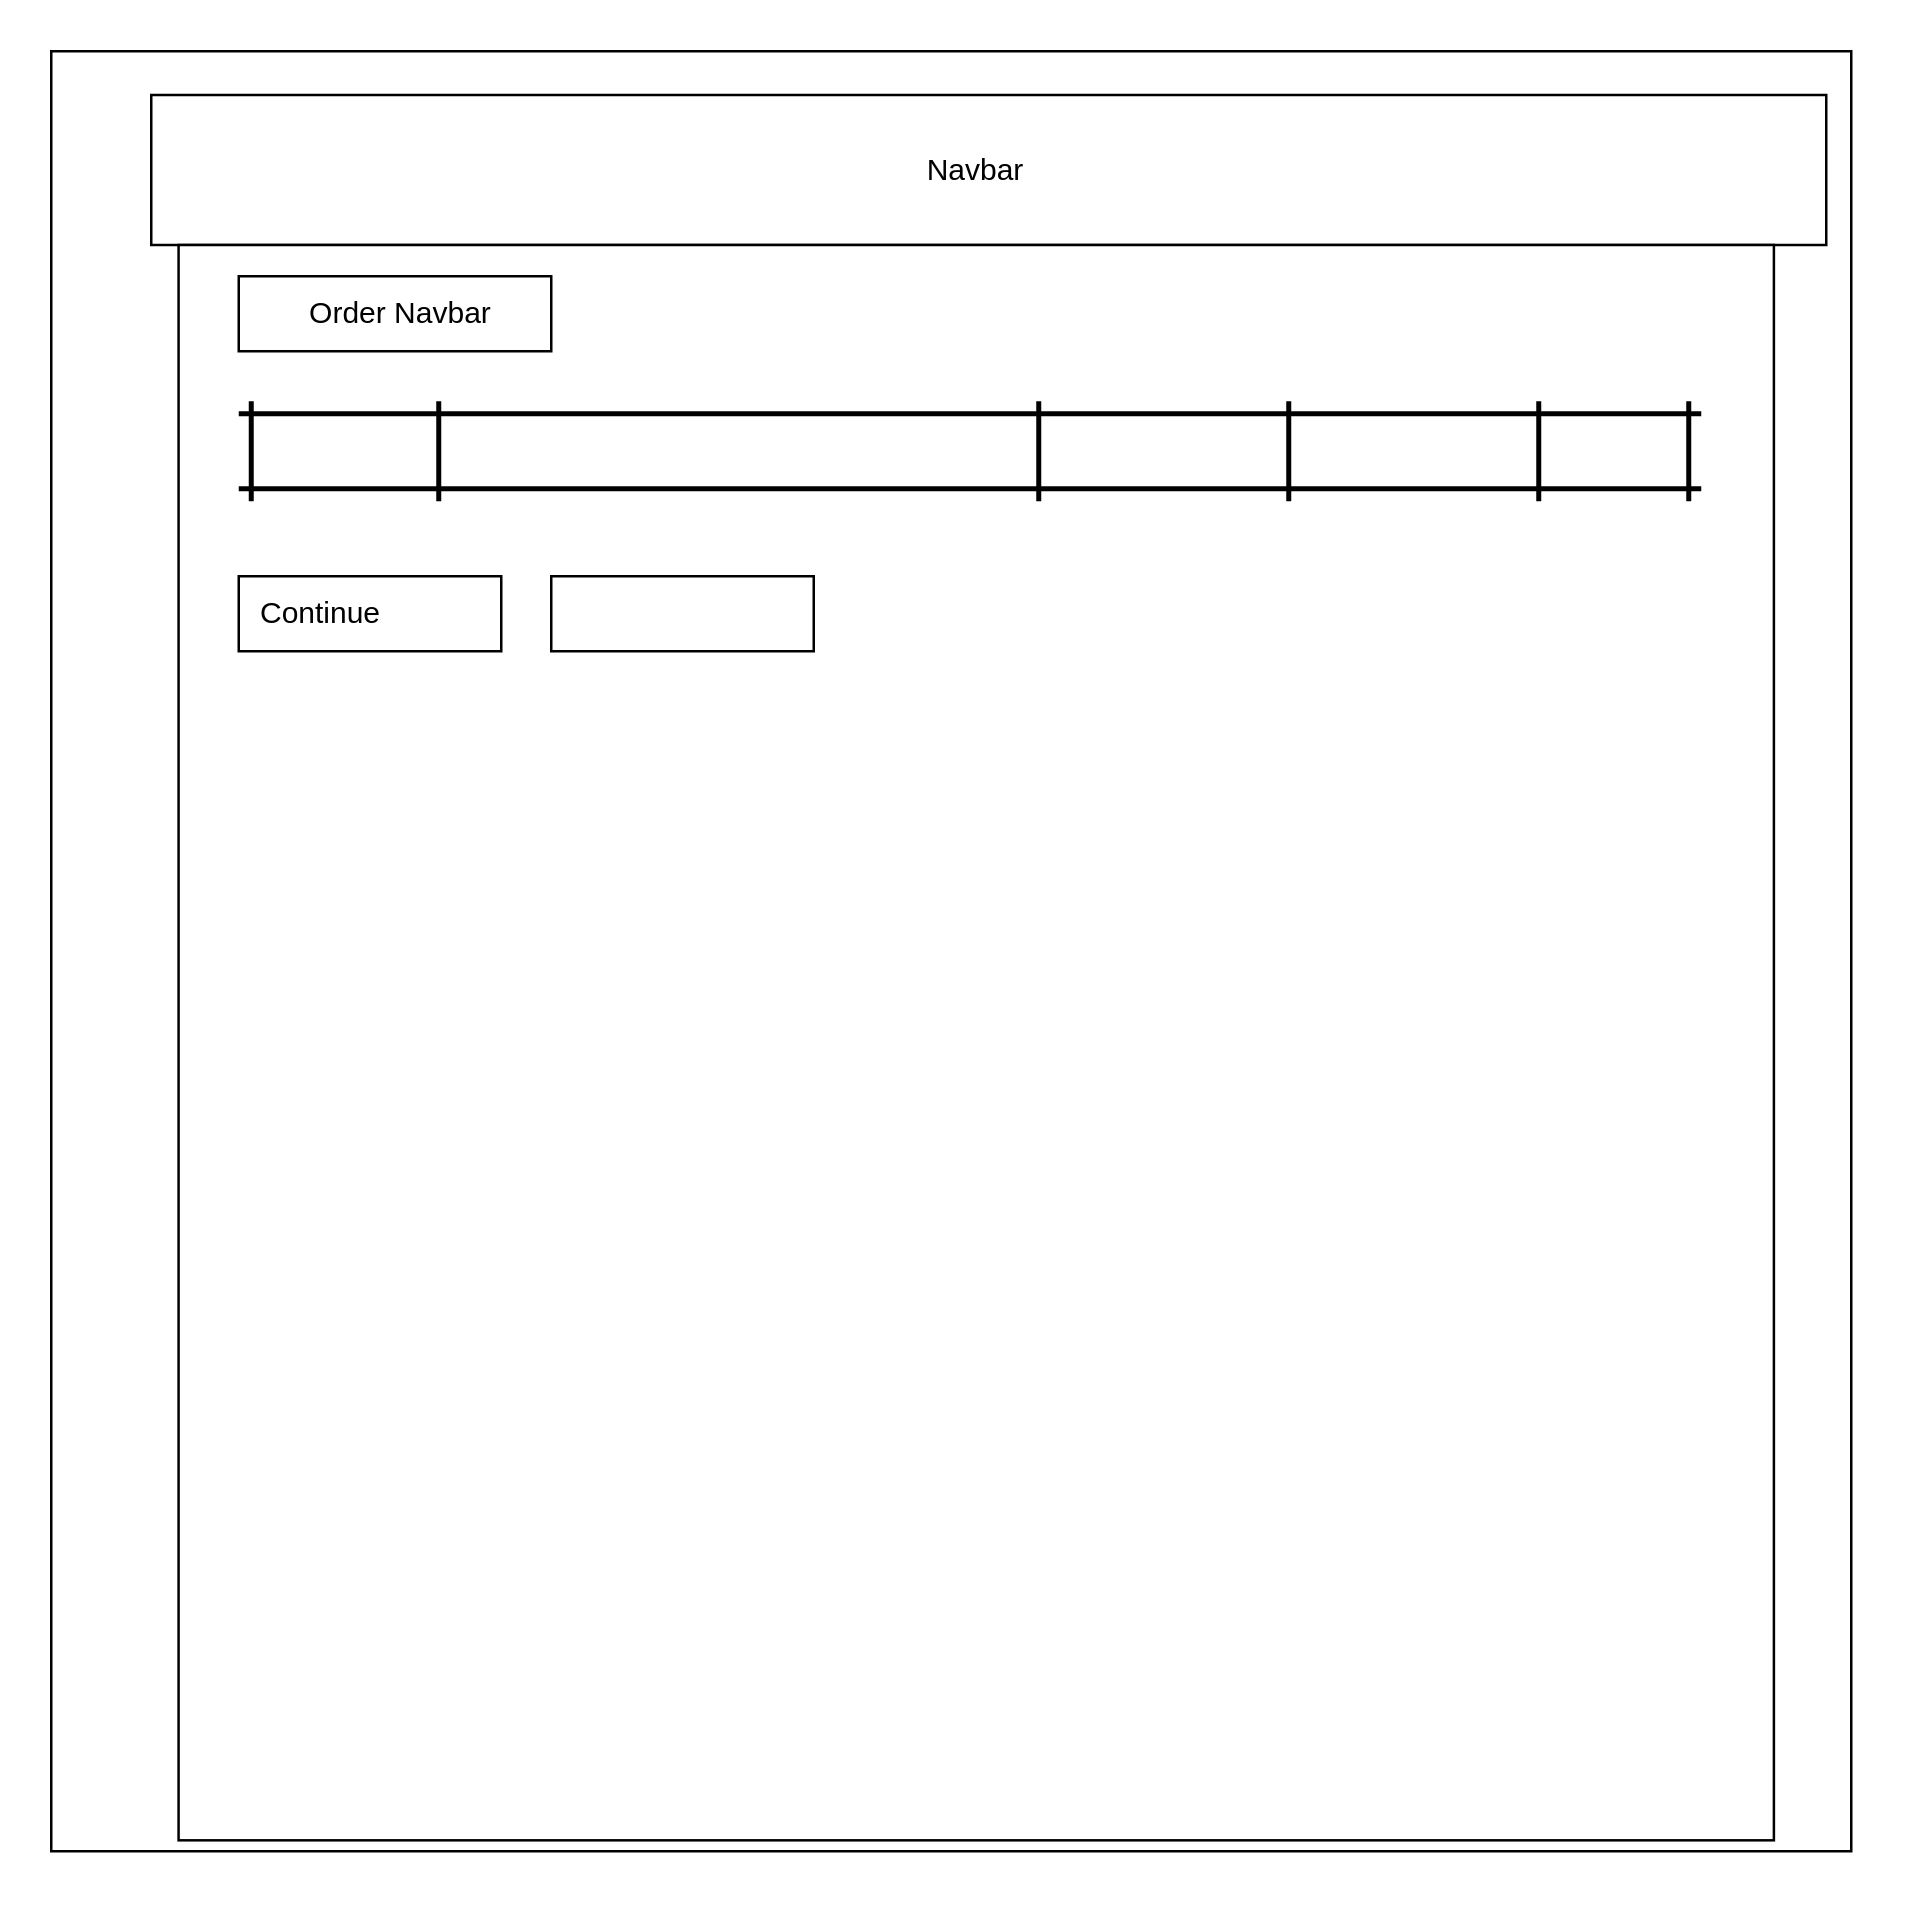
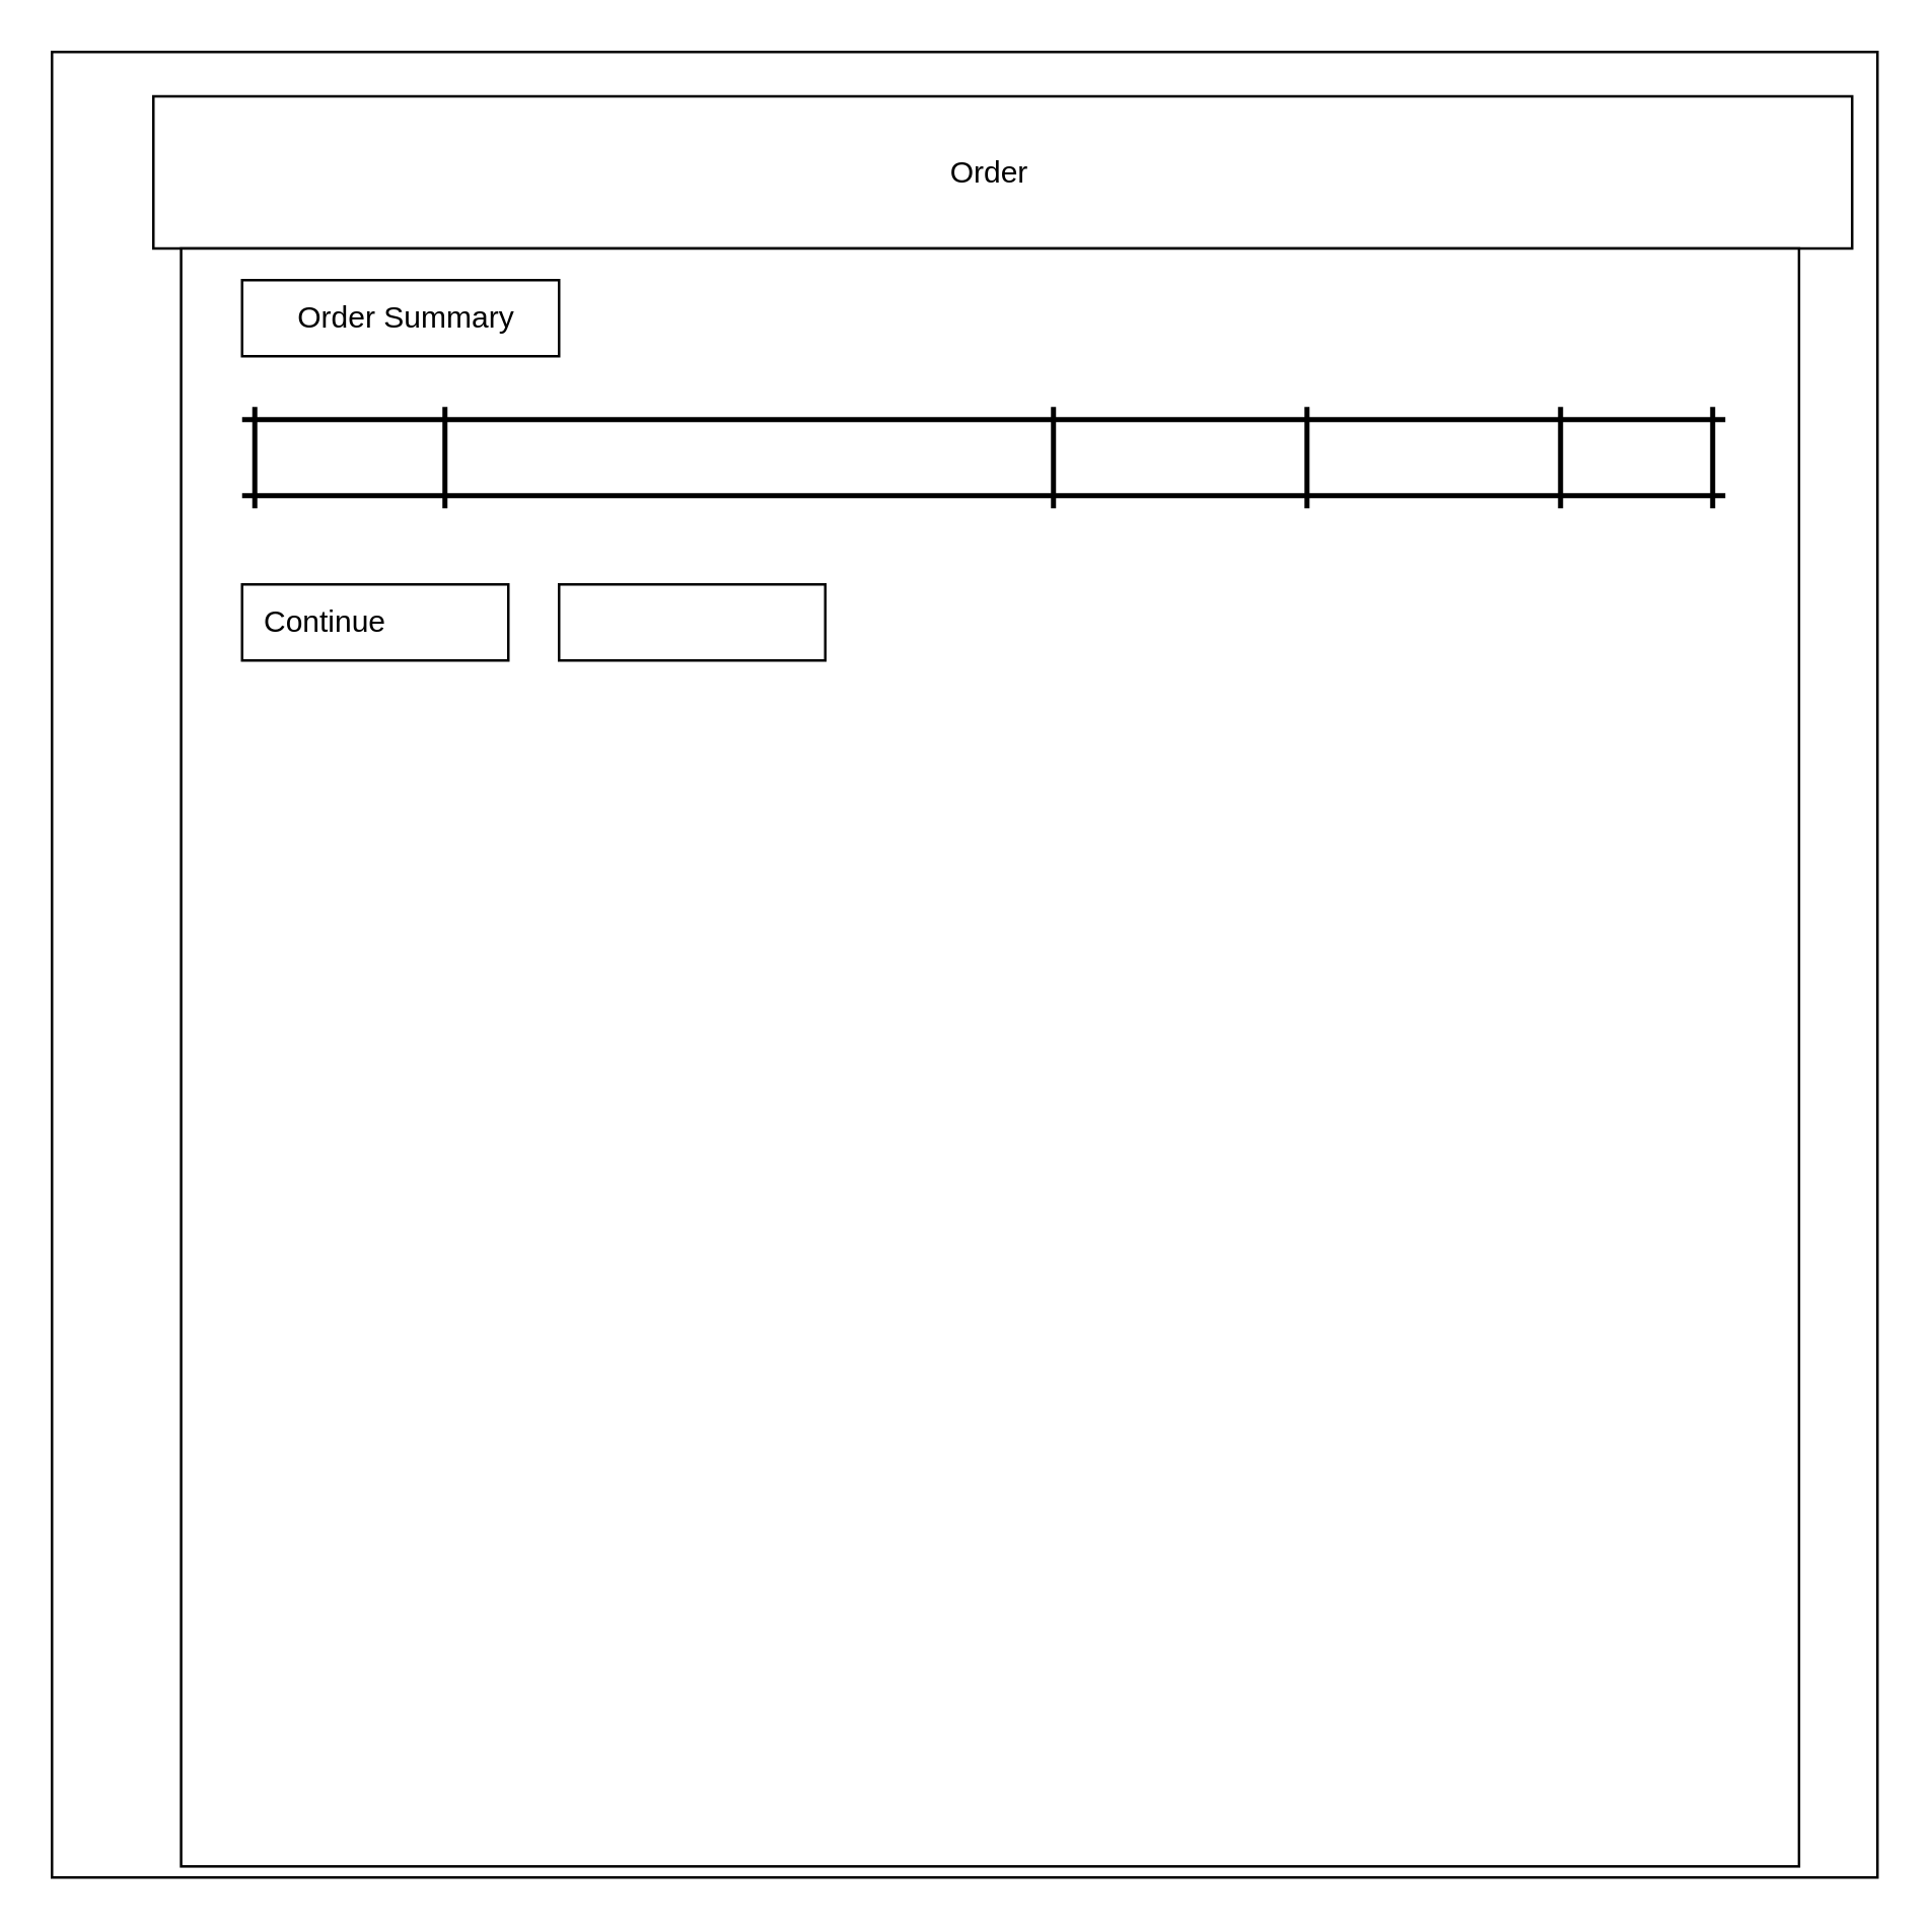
- <mxCell id="5" value="Navbar" style="text;html=1;strokeColor=none;fillColor=none;align=center;verticalAlign=middle;whiteSpace=wrap;rounded=0;" vertex="1" parent="1"><mxGeometry x="310" y="57.5" width="160" height="20" as="geometry" /></mxCell>
+ <mxCell id="5" value="Order" style="text;html=1;strokeColor=none;fillColor=none;align=center;verticalAlign=middle;whiteSpace=wrap;rounded=0;" vertex="1" parent="1"><mxGeometry x="310" y="57.5" width="160" height="20" as="geometry" /></mxCell>
- <mxCell id="11" value="Order Navbar" style="text;html=1;strokeColor=none;fillColor=none;align=center;verticalAlign=middle;whiteSpace=wrap;rounded=0;" vertex="1" parent="1"><mxGeometry x="110" y="115" width="100" height="20" as="geometry" /></mxCell>
+ <mxCell id="11" value="Order Summary" style="text;html=1;strokeColor=none;fillColor=none;align=center;verticalAlign=middle;whiteSpace=wrap;rounded=0;" vertex="1" parent="1"><mxGeometry x="110" y="115" width="100" height="20" as="geometry" /></mxCell>
